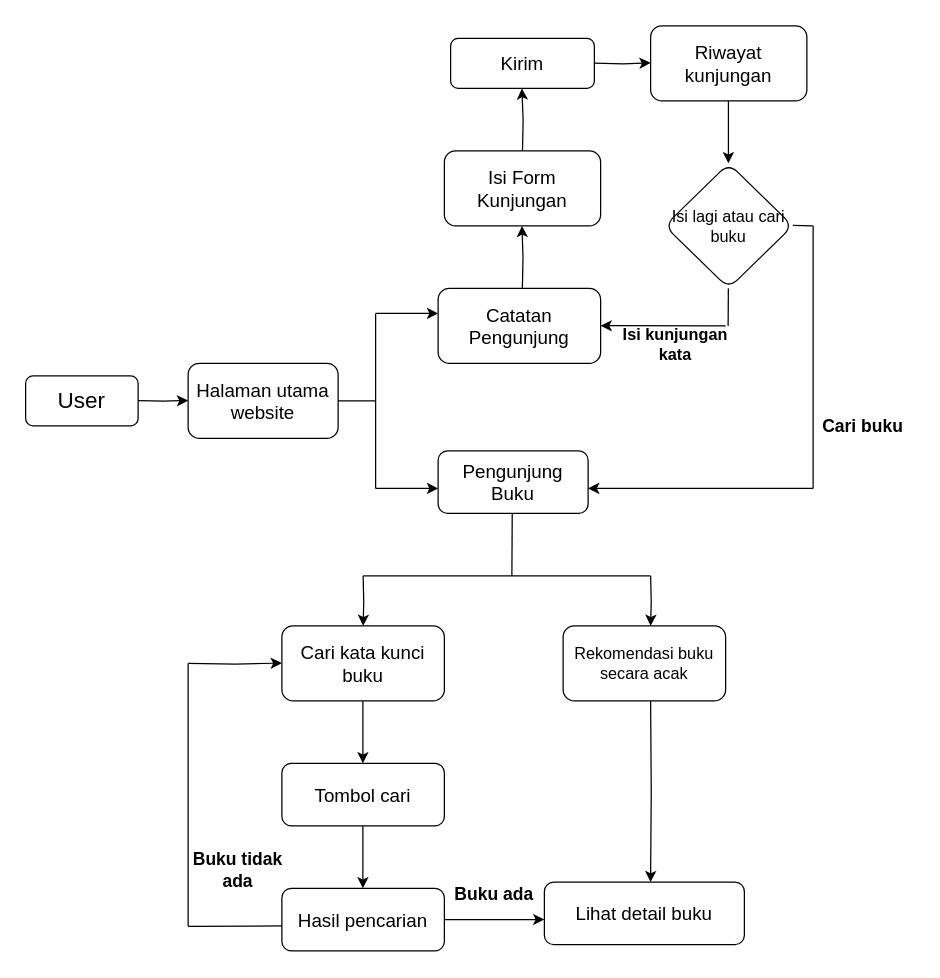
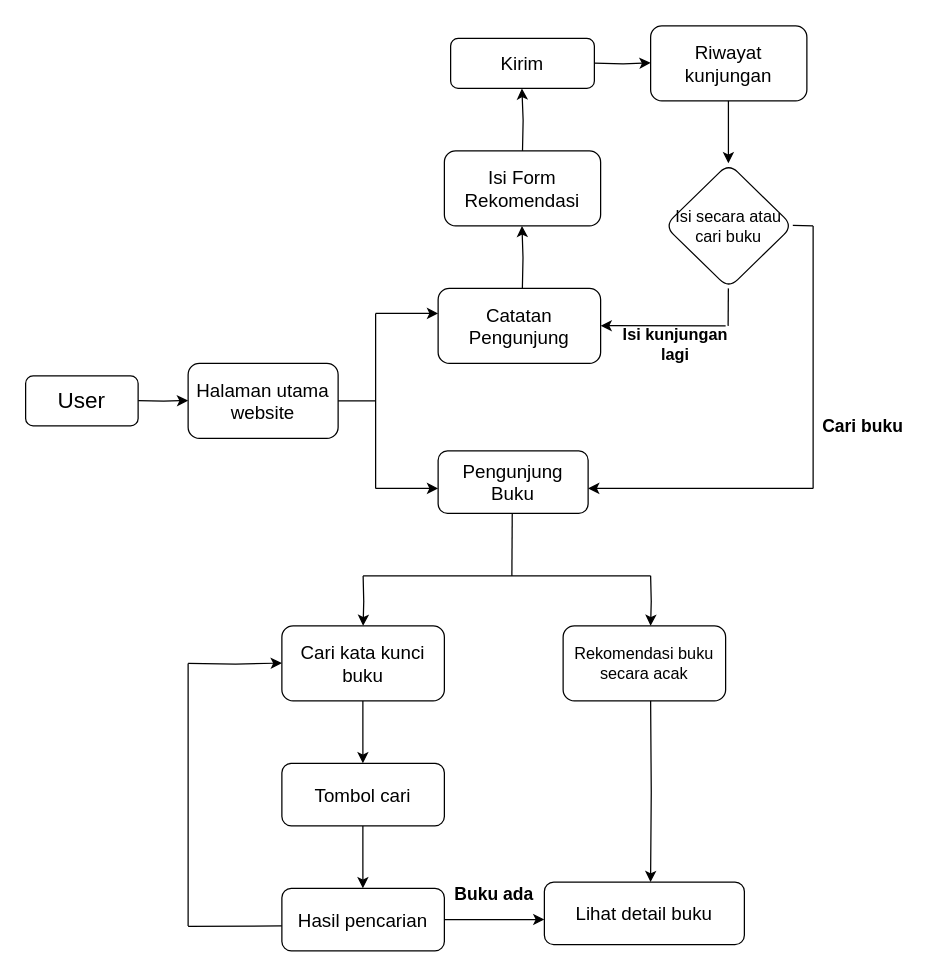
- <mxCell id="13" value="&lt;span style=&quot;font-size: 15px;&quot;&gt;Isi Form Kunjungan&lt;/span&gt;" style="rounded=1;whiteSpace=wrap;html=1;" parent="1" vertex="1"><mxGeometry x="355" y="120" width="125" height="60" as="geometry" /></mxCell>
+ <mxCell id="13" value="&lt;span style=&quot;font-size: 15px;&quot;&gt;Isi Form Rekomendasi&lt;/span&gt;" style="rounded=1;whiteSpace=wrap;html=1;" parent="1" vertex="1"><mxGeometry x="355" y="120" width="125" height="60" as="geometry" /></mxCell>
- <mxCell id="17" value="&lt;font style=&quot;font-size: 13px;&quot;&gt;Isi lagi atau cari buku&lt;/font&gt;" style="rhombus;whiteSpace=wrap;html=1;rounded=1;" parent="1" vertex="1"><mxGeometry x="531.25" y="130" width="102.5" height="100" as="geometry" /></mxCell>
+ <mxCell id="17" value="&lt;font style=&quot;font-size: 13px;&quot;&gt;Isi secara atau cari buku&lt;/font&gt;" style="rhombus;whiteSpace=wrap;html=1;rounded=1;" parent="1" vertex="1"><mxGeometry x="531.25" y="130" width="102.5" height="100" as="geometry" /></mxCell>
- <mxCell id="41" value="&lt;b style=&quot;&quot;&gt;&lt;font style=&quot;font-size: 13px;&quot;&gt;Isi kunjungan kata&lt;/font&gt;&lt;/b&gt;" style="text;html=1;strokeColor=none;fillColor=none;align=center;verticalAlign=middle;whiteSpace=wrap;rounded=0;" vertex="1" parent="1"><mxGeometry x="485" y="260" width="110" height="30" as="geometry" /></mxCell>
+ <mxCell id="41" value="&lt;b style=&quot;&quot;&gt;&lt;font style=&quot;font-size: 13px;&quot;&gt;Isi kunjungan lagi&lt;/font&gt;&lt;/b&gt;" style="text;html=1;strokeColor=none;fillColor=none;align=center;verticalAlign=middle;whiteSpace=wrap;rounded=0;" vertex="1" parent="1"><mxGeometry x="485" y="260" width="110" height="30" as="geometry" /></mxCell>
- <mxCell id="42" value="&lt;span style=&quot;font-size: 14px;&quot;&gt;&lt;b&gt;Buku tidak ada&lt;/b&gt;&lt;/span&gt;" style="text;html=1;strokeColor=none;fillColor=none;align=center;verticalAlign=middle;whiteSpace=wrap;rounded=0;" vertex="1" parent="1"><mxGeometry x="150" y="680" width="80" height="30" as="geometry" /></mxCell>
